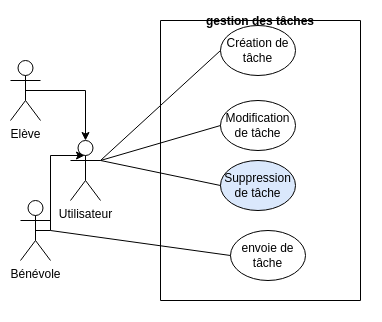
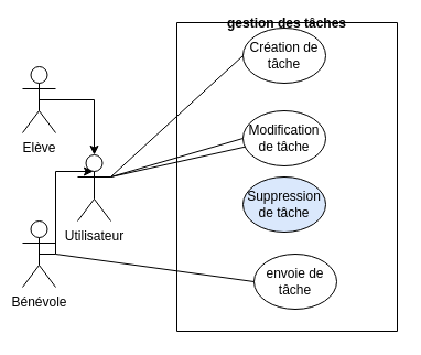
- <mxCell id="6" value="&lt;font style=&quot;vertical-align: inherit&quot;&gt;&lt;font style=&quot;vertical-align: inherit&quot;&gt;Elève&lt;/font&gt;&lt;/font&gt;" style="shape=umlActor;verticalLabelPosition=bottom;verticalAlign=top;html=1;outlineConnect=0;" parent="1" vertex="1"><mxGeometry x="10" y="60" width="30" height="60" as="geometry" /></mxCell>
+ <mxCell id="6" value="&lt;font style=&quot;vertical-align: inherit&quot;&gt;&lt;font style=&quot;vertical-align: inherit&quot;&gt;Elève&lt;/font&gt;&lt;/font&gt;" style="shape=umlActor;verticalLabelPosition=bottom;verticalAlign=top;html=1;outlineConnect=0;" parent="1" vertex="1"><mxGeometry x="20" y="60" width="30" height="60" as="geometry" /></mxCell>
- <mxCell id="14" value="" style="endArrow=none;html=1;entryX=0;entryY=0.5;entryDx=0;entryDy=0;exitX=1;exitY=0.333;exitDx=0;exitDy=0;exitPerimeter=0;" parent="1" source="2" target="11" edge="1"><mxGeometry width="50" height="50" relative="1" as="geometry"><mxPoint x="110" y="160" as="sourcePoint" /><mxPoint x="350" y="140" as="targetPoint" /></mxGeometry></mxCell>
+ <mxCell id="14" value="" style="endArrow=none;html=1;exitX=1;exitY=0.333;exitDx=0;exitDy=0;exitPerimeter=0;" parent="1" source="2" target="9" edge="1"><mxGeometry width="50" height="50" relative="1" as="geometry"><mxPoint x="110" y="160" as="sourcePoint" /><mxPoint x="350" y="140" as="targetPoint" /></mxGeometry></mxCell>
